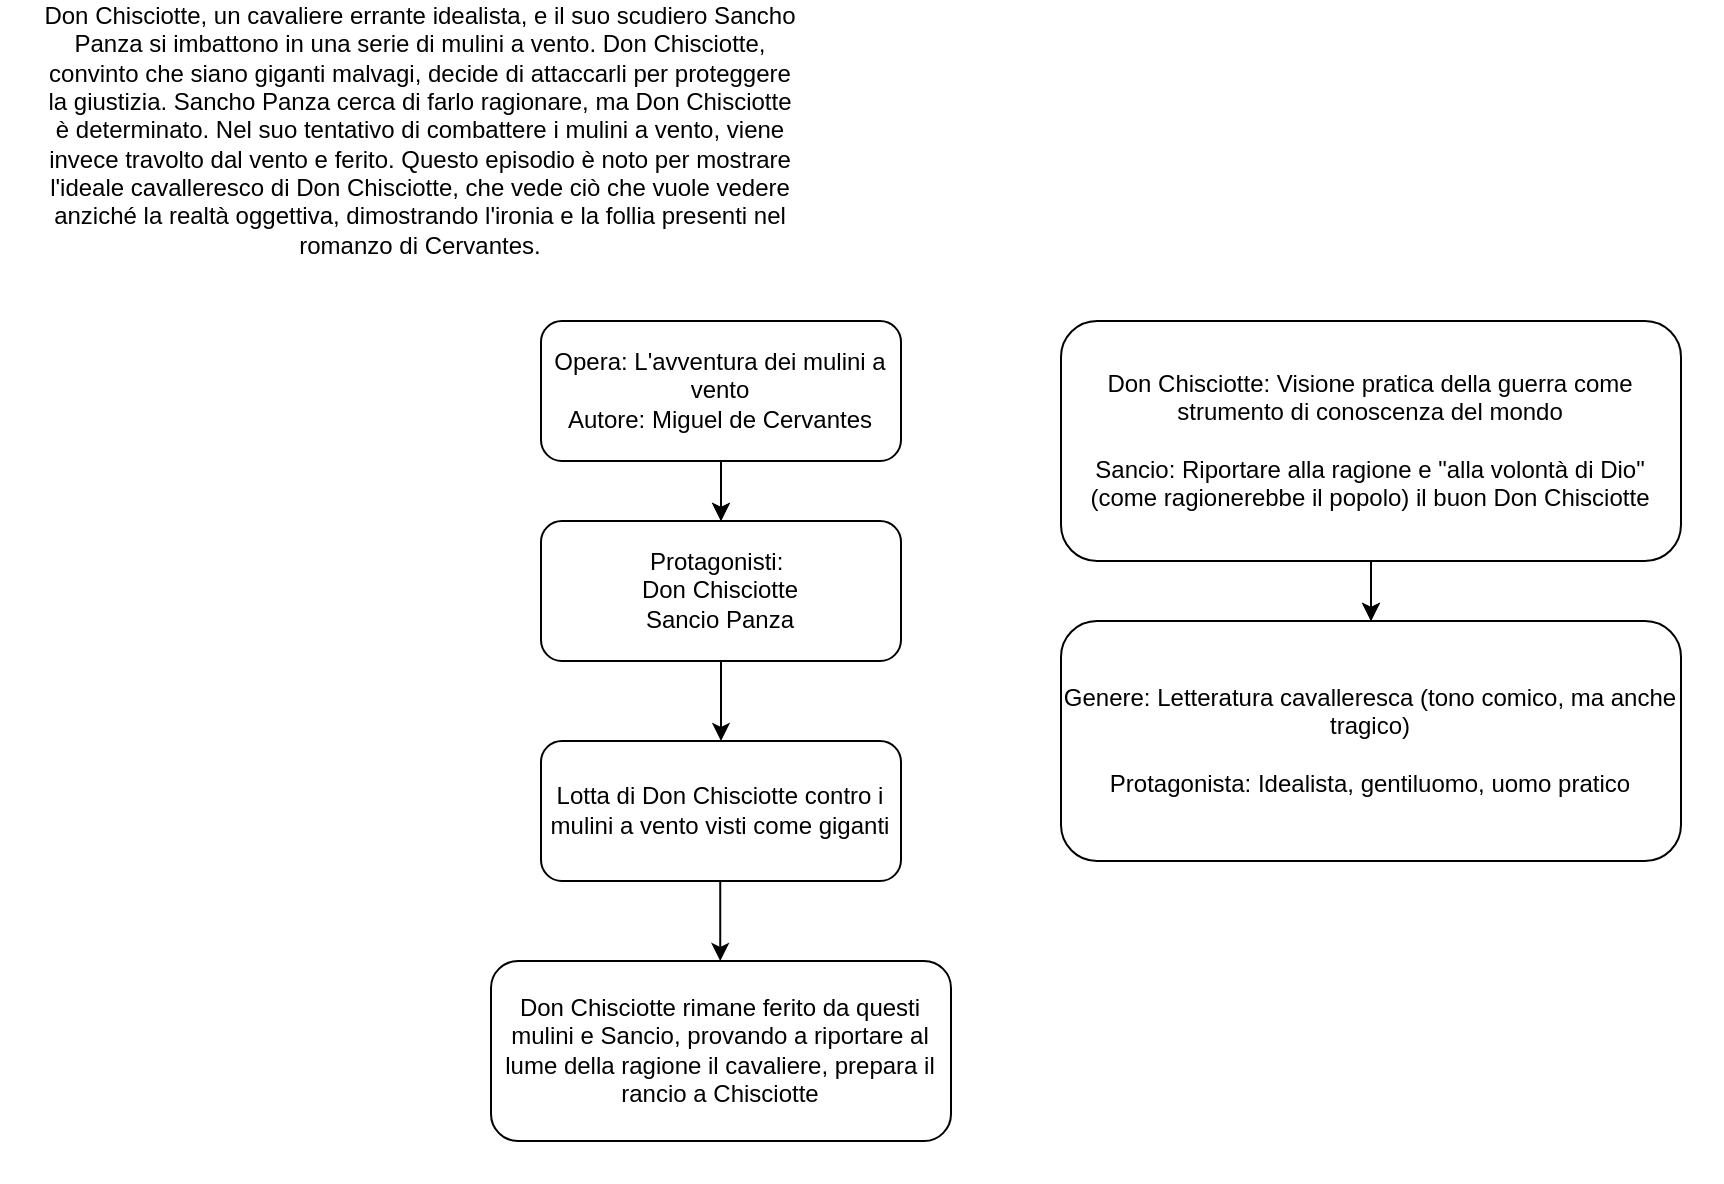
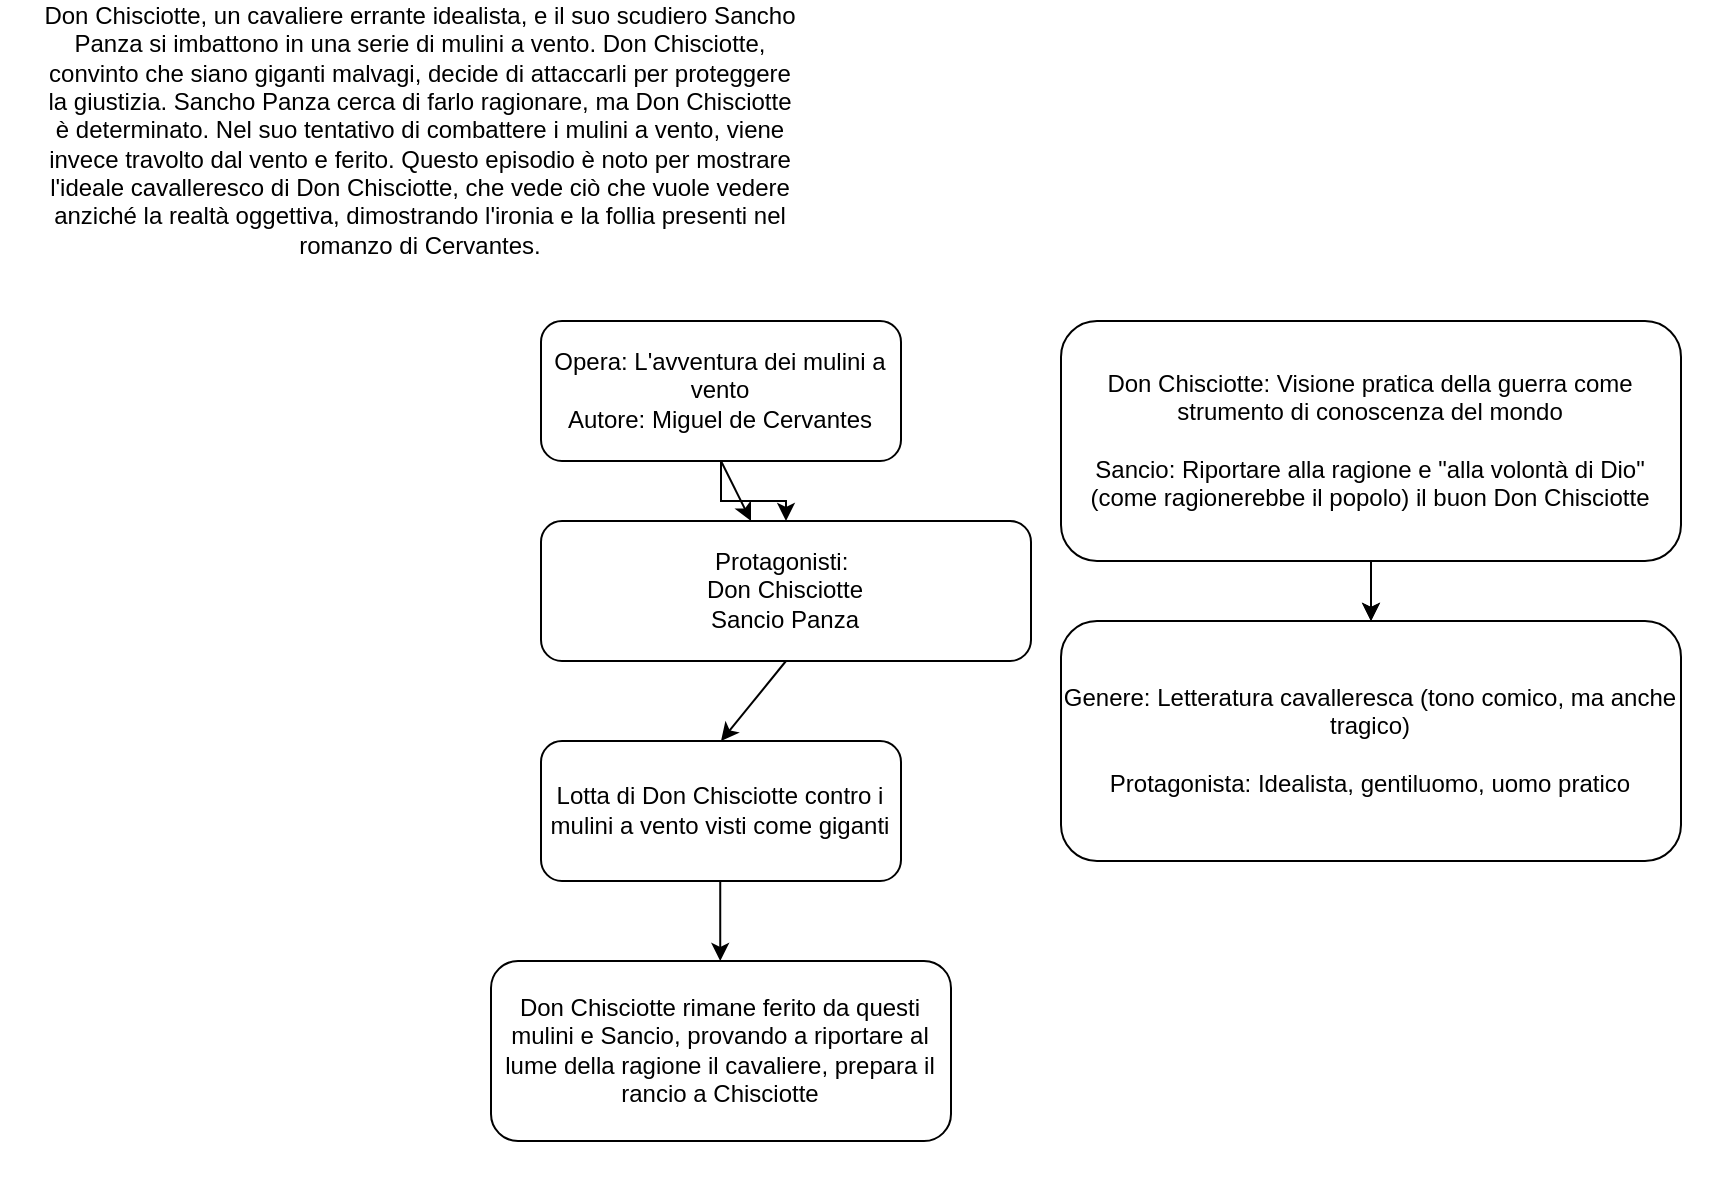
- <mxCell id="5" value="Protagonisti:&amp;nbsp;&lt;br&gt;Don Chisciotte&lt;br&gt;Sancio Panza" style="rounded=1;whiteSpace=wrap;html=1;" vertex="1" parent="1"><mxGeometry x="270" y="230" width="180" height="70" as="geometry" /></mxCell>
+ <mxCell id="5" value="Protagonisti:&amp;nbsp;&lt;br&gt;Don Chisciotte&lt;br&gt;Sancio Panza" style="rounded=1;whiteSpace=wrap;html=1;" vertex="1" parent="1"><mxGeometry x="270" y="230" width="245" height="70" as="geometry" /></mxCell>
